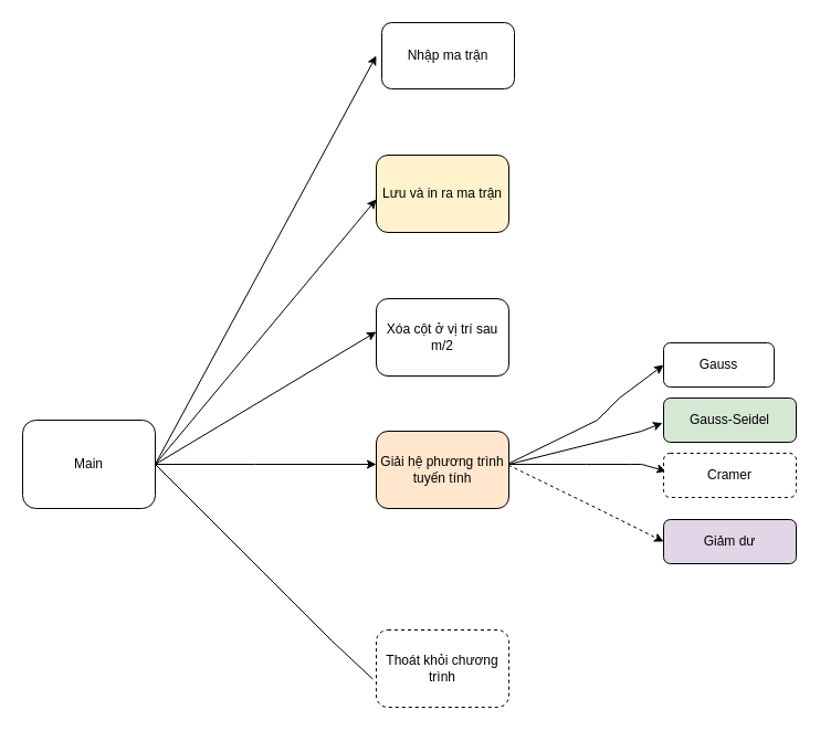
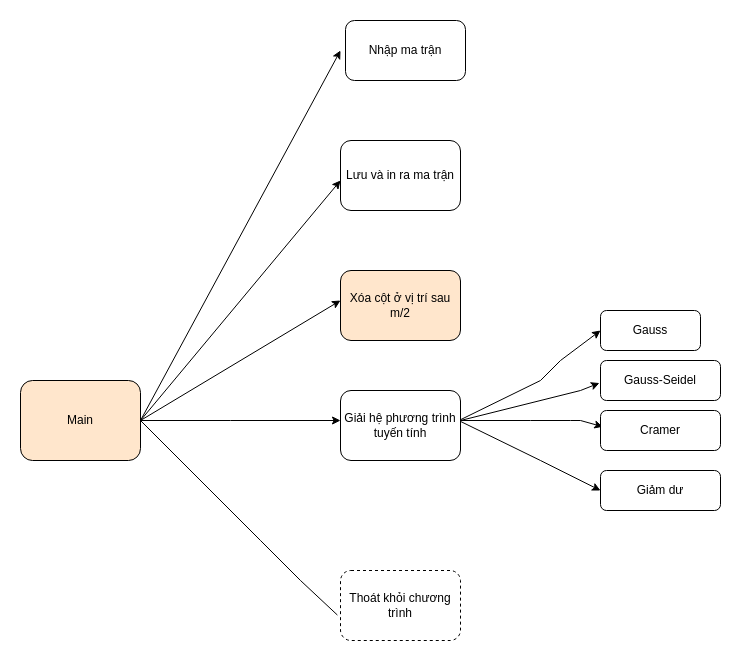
- <mxCell id="6" value="Lưu và in ra ma trận" style="rounded=1;whiteSpace=wrap;html=1;fillColor=#fff2cc;" vertex="1" parent="1"><mxGeometry x="340" y="140" width="120" height="70" as="geometry" /></mxCell>
+ <mxCell id="6" value="Lưu và in ra ma trận" style="rounded=1;whiteSpace=wrap;html=1;" vertex="1" parent="1"><mxGeometry x="340" y="140" width="120" height="70" as="geometry" /></mxCell>
- <mxCell id="8" value="Xóa cột ở vị trí sau m/2" style="rounded=1;whiteSpace=wrap;html=1;" vertex="1" parent="1"><mxGeometry x="340" y="270" width="120" height="70" as="geometry" /></mxCell>
+ <mxCell id="8" value="Xóa cột ở vị trí sau m/2" style="rounded=1;whiteSpace=wrap;html=1;fillColor=#ffe6cc;" vertex="1" parent="1"><mxGeometry x="340" y="270" width="120" height="70" as="geometry" /></mxCell>
- <mxCell id="14" value="Gauss-Seidel" style="rounded=1;whiteSpace=wrap;html=1;fillColor=#d5e8d4;" vertex="1" parent="1"><mxGeometry x="600" y="360" width="120" height="40" as="geometry" /></mxCell>
+ <mxCell id="14" value="Gauss-Seidel" style="rounded=1;whiteSpace=wrap;html=1;" vertex="1" parent="1"><mxGeometry x="600" y="360" width="120" height="40" as="geometry" /></mxCell>
- <mxCell id="2" value="Main" style="rounded=1;whiteSpace=wrap;html=1;" vertex="1" parent="1"><mxGeometry x="20" y="380" width="120" height="80" as="geometry" /></mxCell>
+ <mxCell id="2" value="Main" style="rounded=1;whiteSpace=wrap;html=1;fillColor=#ffe6cc;" vertex="1" parent="1"><mxGeometry x="20" y="380" width="120" height="80" as="geometry" /></mxCell>
- <mxCell id="10" value="Giải hệ phương trình tuyến tính" style="rounded=1;whiteSpace=wrap;html=1;fillColor=#ffe6cc;" vertex="1" parent="1"><mxGeometry x="340" y="390" width="120" height="70" as="geometry" /></mxCell>
+ <mxCell id="10" value="Giải hệ phương trình tuyến tính" style="rounded=1;whiteSpace=wrap;html=1;" vertex="1" parent="1"><mxGeometry x="340" y="390" width="120" height="70" as="geometry" /></mxCell>
- <mxCell id="16" value="Cramer" style="rounded=1;whiteSpace=wrap;html=1;dashed=1;" vertex="1" parent="1"><mxGeometry x="600" y="410" width="120" height="40" as="geometry" /></mxCell>
+ <mxCell id="16" value="Cramer" style="rounded=1;whiteSpace=wrap;html=1;" vertex="1" parent="1"><mxGeometry x="600" y="410" width="120" height="40" as="geometry" /></mxCell>
- <mxCell id="17" value="" style="endArrow=classic;html=1;rounded=0;exitX=0.997;exitY=0.439;exitDx=0;exitDy=0;exitPerimeter=0;entryX=0;entryY=0.5;entryDx=0;entryDy=0;dashed=1;" edge="1" parent="1" source="10" target="18"><mxGeometry width="50" height="50" relative="1" as="geometry"><mxPoint x="470" y="430" as="sourcePoint" /><mxPoint x="600" y="500" as="targetPoint" /><Array as="points"><mxPoint x="540" y="460" /></Array></mxGeometry></mxCell>
+ <mxCell id="17" value="" style="endArrow=classic;html=1;rounded=0;exitX=0.997;exitY=0.439;exitDx=0;exitDy=0;exitPerimeter=0;entryX=0;entryY=0.5;entryDx=0;entryDy=0;" edge="1" parent="1" source="10" target="18"><mxGeometry width="50" height="50" relative="1" as="geometry"><mxPoint x="470" y="430" as="sourcePoint" /><mxPoint x="600" y="500" as="targetPoint" /><Array as="points"><mxPoint x="540" y="460" /></Array></mxGeometry></mxCell>
- <mxCell id="18" value="Giảm dư" style="rounded=1;whiteSpace=wrap;html=1;fillColor=#e1d5e7;" vertex="1" parent="1"><mxGeometry x="600" y="470" width="120" height="40" as="geometry" /></mxCell>
+ <mxCell id="18" value="Giảm dư" style="rounded=1;whiteSpace=wrap;html=1;" vertex="1" parent="1"><mxGeometry x="600" y="470" width="120" height="40" as="geometry" /></mxCell>
